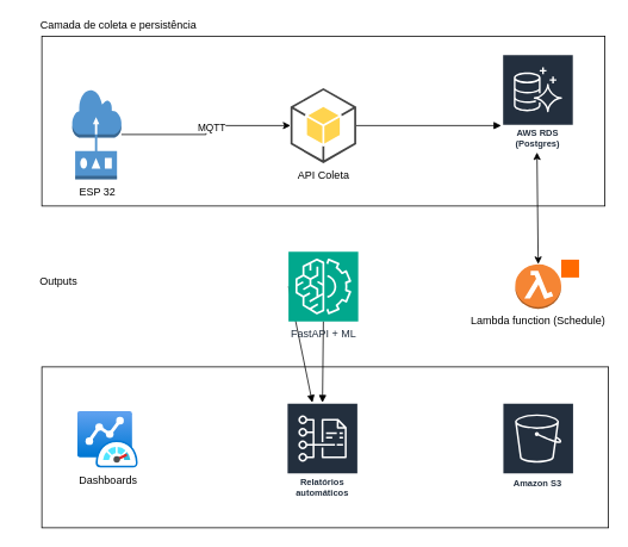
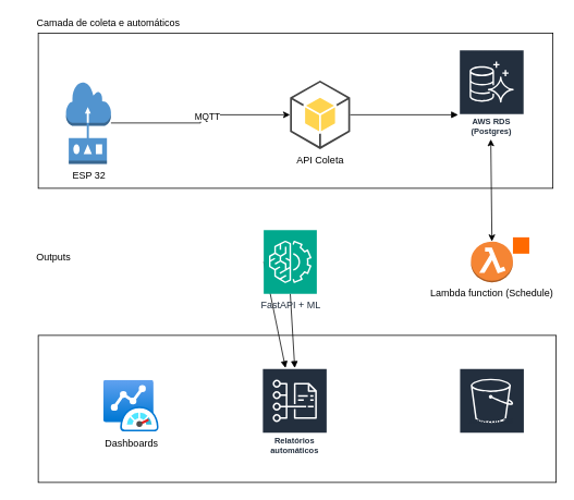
- <mxCell id="18" value="Camada de coleta e persistência&lt;div&gt;&lt;br&gt;&lt;/div&gt;" style="text;html=1;align=center;verticalAlign=middle;whiteSpace=wrap;rounded=0;" vertex="1" parent="1"><mxGeometry x="20" y="20" width="224" height="30" as="geometry" /></mxCell>
+ <mxCell id="18" value="Camada de coleta e automáticos&lt;div&gt;&lt;br&gt;&lt;/div&gt;" style="text;html=1;align=center;verticalAlign=middle;whiteSpace=wrap;rounded=0;" vertex="1" parent="1"><mxGeometry x="20" y="20" width="224" height="30" as="geometry" /></mxCell>
- <mxCell id="17" value="API Coleta" style="outlineConnect=0;dashed=0;verticalLabelPosition=bottom;verticalAlign=top;align=center;html=1;shape=mxgraph.aws3.android;fillColor=#FFD44F;gradientColor=none;" vertex="1" parent="1"><mxGeometry x="324.25" y="98" width="73.5" height="84" as="geometry" /></mxCell>
+ <mxCell id="17" value="API Coleta" style="outlineConnect=0;dashed=0;verticalLabelPosition=bottom;verticalAlign=top;align=center;html=1;shape=mxgraph.aws3.android;fillColor=#FFD44F;gradientColor=none;" vertex="1" parent="1"><mxGeometry x="354.25" y="98" width="73.5" height="84" as="geometry" /></mxCell>
- <mxCell id="16" value="FastAPI + ML" style="sketch=0;points=[[0,0,0],[0.25,0,0],[0.5,0,0],[0.75,0,0],[1,0,0],[0,1,0],[0.25,1,0],[0.5,1,0],[0.75,1,0],[1,1,0],[0,0.25,0],[0,0.5,0],[0,0.75,0],[1,0.25,0],[1,0.5,0],[1,0.75,0]];outlineConnect=0;fontColor=#232F3E;fillColor=#01A88D;strokeColor=#ffffff;dashed=0;verticalLabelPosition=bottom;verticalAlign=top;align=center;html=1;fontSize=12;fontStyle=0;aspect=fixed;shape=mxgraph.aws4.resourceIcon;resIcon=mxgraph.aws4.machine_learning;" vertex="1" parent="1"><mxGeometry x="322" y="281" width="78" height="78" as="geometry" /></mxCell>
+ <mxCell id="16" value="FastAPI + ML" style="sketch=0;points=[[0,0,0],[0.25,0,0],[0.5,0,0],[0.75,0,0],[1,0,0],[0,1,0],[0.25,1,0],[0.5,1,0],[0.75,1,0],[1,1,0],[0,0.25,0],[0,0.5,0],[0,0.75,0],[1,0.25,0],[1,0.5,0],[1,0.75,0]];outlineConnect=0;fontColor=#232F3E;fillColor=#01A88D;strokeColor=#ffffff;dashed=0;verticalLabelPosition=bottom;verticalAlign=top;align=center;html=1;fontSize=12;fontStyle=0;aspect=fixed;shape=mxgraph.aws4.resourceIcon;resIcon=mxgraph.aws4.machine_learning;" vertex="1" parent="1"><mxGeometry x="322" y="281" width="65" height="78" as="geometry" /></mxCell>
- <mxCell id="13" value="Dashboards" style="image;aspect=fixed;html=1;points=[];align=center;fontSize=12;image=img/lib/azure2/other/Azure_Monitor_Dashboard.svg;" vertex="1" parent="1"><mxGeometry x="86" y="460" width="68" height="63.2" as="geometry" /></mxCell>
+ <mxCell id="13" value="Dashboards" style="image;aspect=fixed;html=1;points=[];align=center;fontSize=12;image=img/lib/azure2/other/Azure_Monitor_Dashboard.svg;" vertex="1" parent="1"><mxGeometry x="126" y="465" width="68" height="63.2" as="geometry" /></mxCell>
- <mxCell id="15" value="Amazon S3" style="sketch=0;outlineConnect=0;fontColor=#232F3E;gradientColor=none;strokeColor=#ffffff;fillColor=#232F3E;dashed=0;verticalLabelPosition=middle;verticalAlign=bottom;align=center;html=1;whiteSpace=wrap;fontSize=10;fontStyle=1;spacing=3;shape=mxgraph.aws4.productIcon;prIcon=mxgraph.aws4.s3;" vertex="1" parent="1"><mxGeometry x="561.4" y="450" width="80" height="100" as="geometry" /></mxCell>
+ <mxCell id="15" value="Amazon S3" style="sketch=0;outlineConnect=0;fontColor=#232F3E;gradientColor=none;strokeColor=#ffffff;fillColor=#232F3E;dashed=0;verticalLabelPosition=middle;verticalAlign=bottom;align=center;html=1;whiteSpace=wrap;fontSize=10;fontStyle=1;spacing=3;shape=mxgraph.aws4.productIcon;prIcon=mxgraph.aws4.s3;" vertex="1" parent="1"><mxGeometry x="561.4" y="450" width="80" height="75" as="geometry" /></mxCell>
